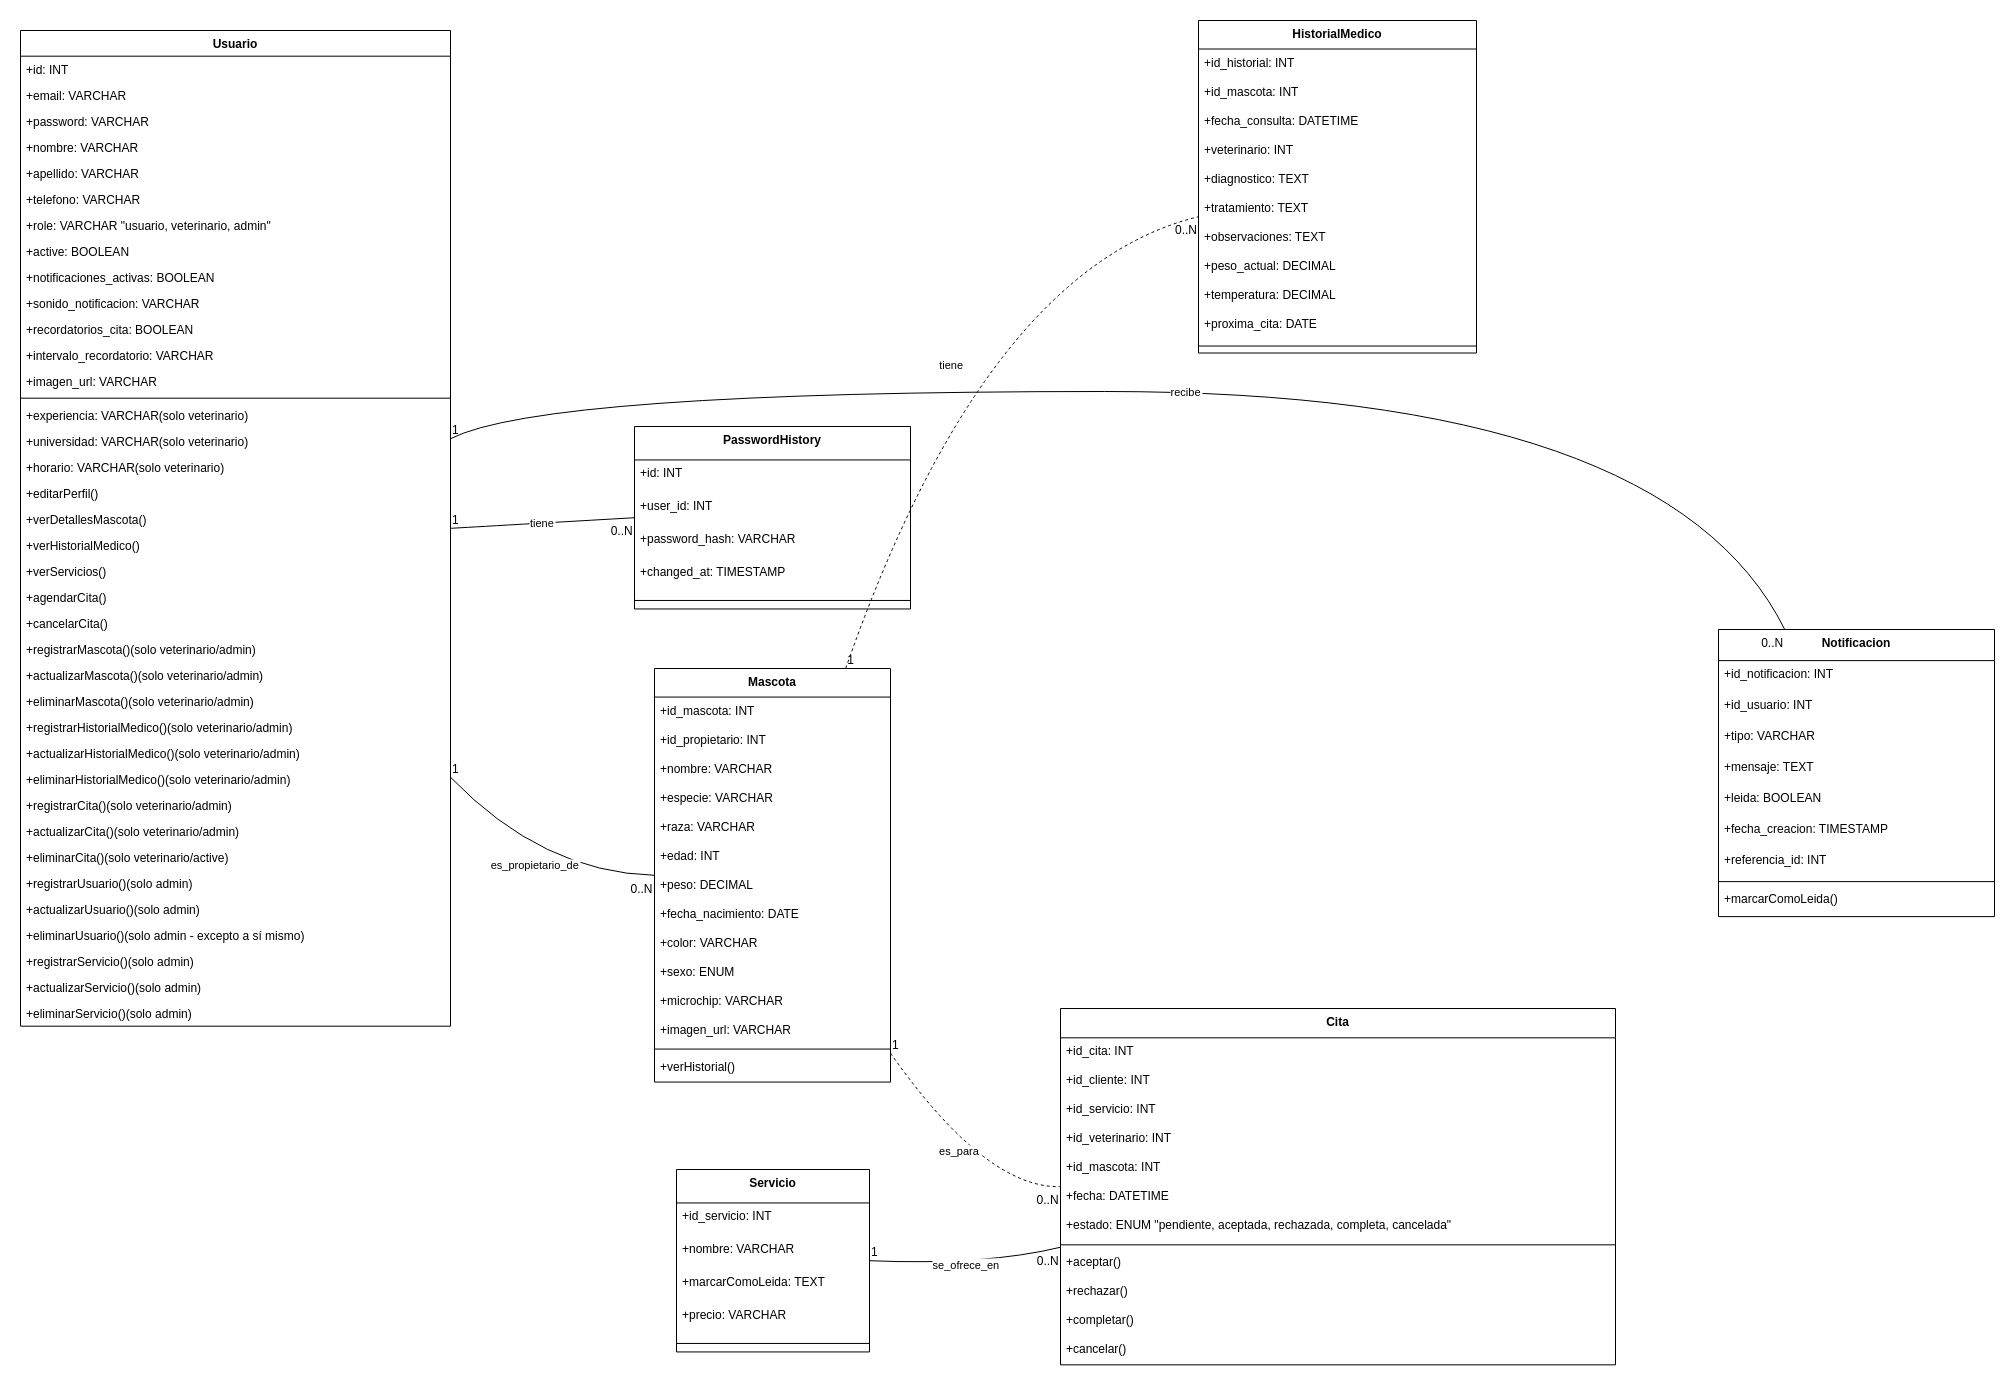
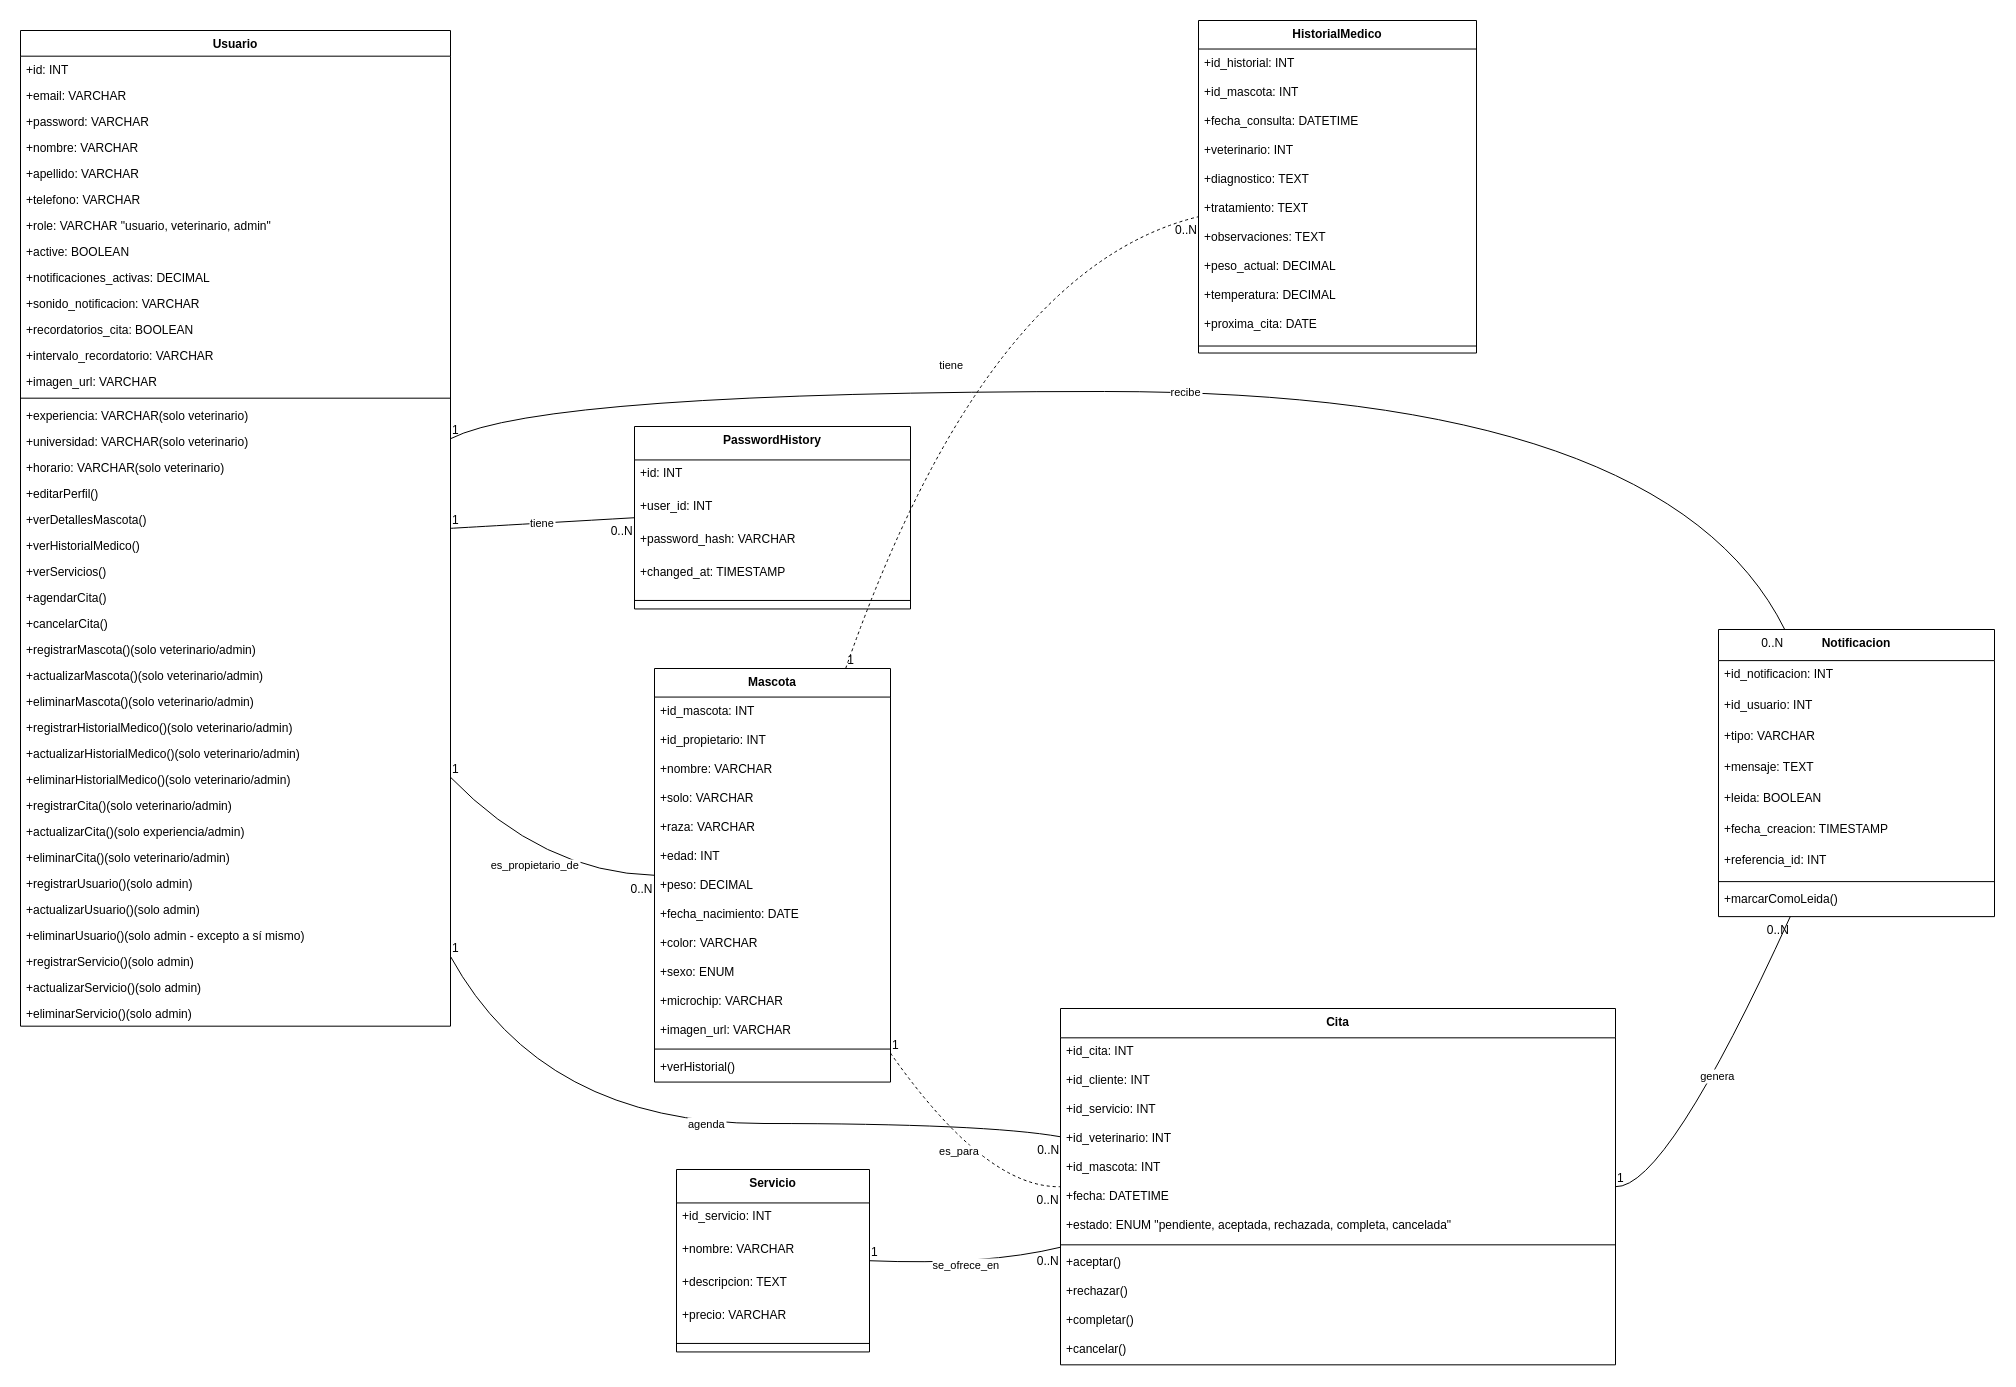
- <mxCell id="11" value="+notificaciones_activas: BOOLEAN" style="text;strokeColor=none;fillColor=none;align=left;verticalAlign=top;spacingLeft=4;spacingRight=4;overflow=hidden;rotatable=0;points=[[0,0.5],[1,0.5]];portConstraint=eastwest;" vertex="1" parent="2"><mxGeometry y="233.684" width="430" height="26" as="geometry" /></mxCell>
+ <mxCell id="11" value="+notificaciones_activas: DECIMAL" style="text;strokeColor=none;fillColor=none;align=left;verticalAlign=top;spacingLeft=4;spacingRight=4;overflow=hidden;rotatable=0;points=[[0,0.5],[1,0.5]];portConstraint=eastwest;" vertex="1" parent="2"><mxGeometry y="233.684" width="430" height="26" as="geometry" /></mxCell>
- <mxCell id="45" value="+especie: VARCHAR" style="text;strokeColor=none;fillColor=none;align=left;verticalAlign=top;spacingLeft=4;spacingRight=4;overflow=hidden;rotatable=0;points=[[0,0.5],[1,0.5]];portConstraint=eastwest;" vertex="1" parent="41"><mxGeometry y="115.571" width="236" height="29" as="geometry" /></mxCell>
+ <mxCell id="45" value="+solo: VARCHAR" style="text;strokeColor=none;fillColor=none;align=left;verticalAlign=top;spacingLeft=4;spacingRight=4;overflow=hidden;rotatable=0;points=[[0,0.5],[1,0.5]];portConstraint=eastwest;" vertex="1" parent="41"><mxGeometry y="115.571" width="236" height="29" as="geometry" /></mxCell>
- <mxCell id="33" value="+actualizarCita()(solo veterinario/admin)" style="text;strokeColor=none;fillColor=none;align=left;verticalAlign=top;spacingLeft=4;spacingRight=4;overflow=hidden;rotatable=0;points=[[0,0.5],[1,0.5]];portConstraint=eastwest;" vertex="1" parent="2"><mxGeometry y="787.684" width="430" height="26" as="geometry" /></mxCell>
+ <mxCell id="33" value="+actualizarCita()(solo experiencia/admin)" style="text;strokeColor=none;fillColor=none;align=left;verticalAlign=top;spacingLeft=4;spacingRight=4;overflow=hidden;rotatable=0;points=[[0,0.5],[1,0.5]];portConstraint=eastwest;" vertex="1" parent="2"><mxGeometry y="787.684" width="430" height="26" as="geometry" /></mxCell>
- <mxCell id="34" value="+eliminarCita()(solo veterinario/active)" style="text;strokeColor=none;fillColor=none;align=left;verticalAlign=top;spacingLeft=4;spacingRight=4;overflow=hidden;rotatable=0;points=[[0,0.5],[1,0.5]];portConstraint=eastwest;" vertex="1" parent="2"><mxGeometry y="813.684" width="430" height="26" as="geometry" /></mxCell>
+ <mxCell id="34" value="+eliminarCita()(solo veterinario/admin)" style="text;strokeColor=none;fillColor=none;align=left;verticalAlign=top;spacingLeft=4;spacingRight=4;overflow=hidden;rotatable=0;points=[[0,0.5],[1,0.5]];portConstraint=eastwest;" vertex="1" parent="2"><mxGeometry y="813.684" width="430" height="26" as="geometry" /></mxCell>
+ <mxCell id="124" value="genera" style="curved=1;startArrow=none;endArrow=none;exitX=1;exitY=0.5;entryX=0.26;entryY=1;rounded=0;" edge="1" parent="1" source="74" target="93"><mxGeometry relative="1" as="geometry"><Array as="points"><mxPoint x="1666" y="1188" /></Array></mxGeometry></mxCell>
+ <mxCell id="125" value="1" style="edgeLabel;resizable=0;labelBackgroundColor=none;fontSize=12;align=left;verticalAlign=bottom;" vertex="1" parent="124"><mxGeometry x="-1" relative="1" as="geometry" /></mxCell>
+ <mxCell id="126" value="0..N" style="edgeLabel;resizable=0;labelBackgroundColor=none;fontSize=12;align=right;verticalAlign=top;" vertex="1" parent="124"><mxGeometry x="1" relative="1" as="geometry" /></mxCell>
+ <mxCell id="106" value="agenda" style="curved=1;startArrow=none;endArrow=none;exitX=1;exitY=0.93;entryX=0;entryY=0.36;rounded=0;" edge="1" parent="1" source="2" target="74"><mxGeometry relative="1" as="geometry"><Array as="points"><mxPoint x="542" y="1123" /><mxPoint x="985" y="1123" /></Array></mxGeometry></mxCell>
+ <mxCell id="107" value="1" style="edgeLabel;resizable=0;labelBackgroundColor=none;fontSize=12;align=left;verticalAlign=bottom;" vertex="1" parent="106"><mxGeometry x="-1" relative="1" as="geometry" /></mxCell>
+ <mxCell id="108" value="0..N" style="edgeLabel;resizable=0;labelBackgroundColor=none;fontSize=12;align=right;verticalAlign=top;" vertex="1" parent="106"><mxGeometry x="1" relative="1" as="geometry" /></mxCell>
- <mxCell id="71" value="+marcarComoLeida: TEXT" style="text;strokeColor=none;fillColor=none;align=left;verticalAlign=top;spacingLeft=4;spacingRight=4;overflow=hidden;rotatable=0;points=[[0,0.5],[1,0.5]];portConstraint=eastwest;" vertex="1" parent="68"><mxGeometry y="99.455" width="193" height="33" as="geometry" /></mxCell>
+ <mxCell id="71" value="+descripcion: TEXT" style="text;strokeColor=none;fillColor=none;align=left;verticalAlign=top;spacingLeft=4;spacingRight=4;overflow=hidden;rotatable=0;points=[[0,0.5],[1,0.5]];portConstraint=eastwest;" vertex="1" parent="68"><mxGeometry y="99.455" width="193" height="33" as="geometry" /></mxCell>
